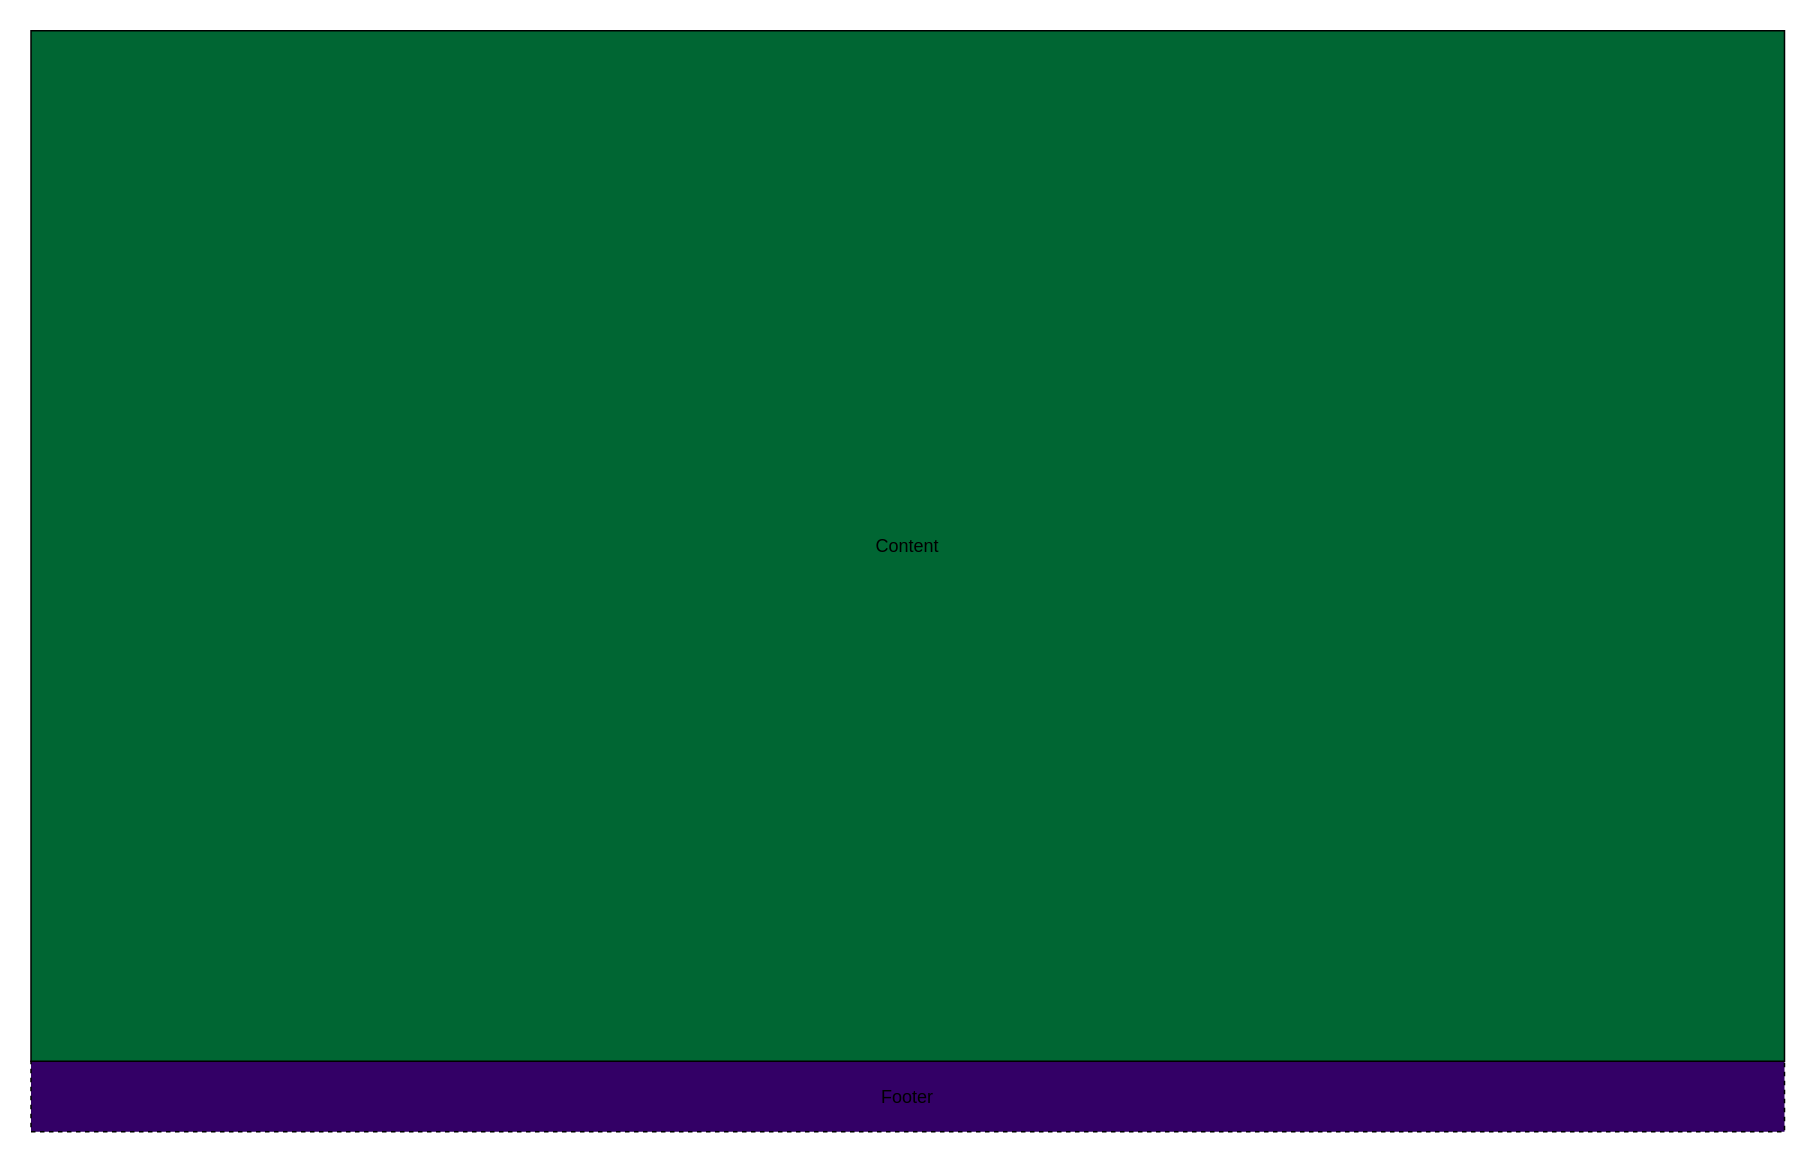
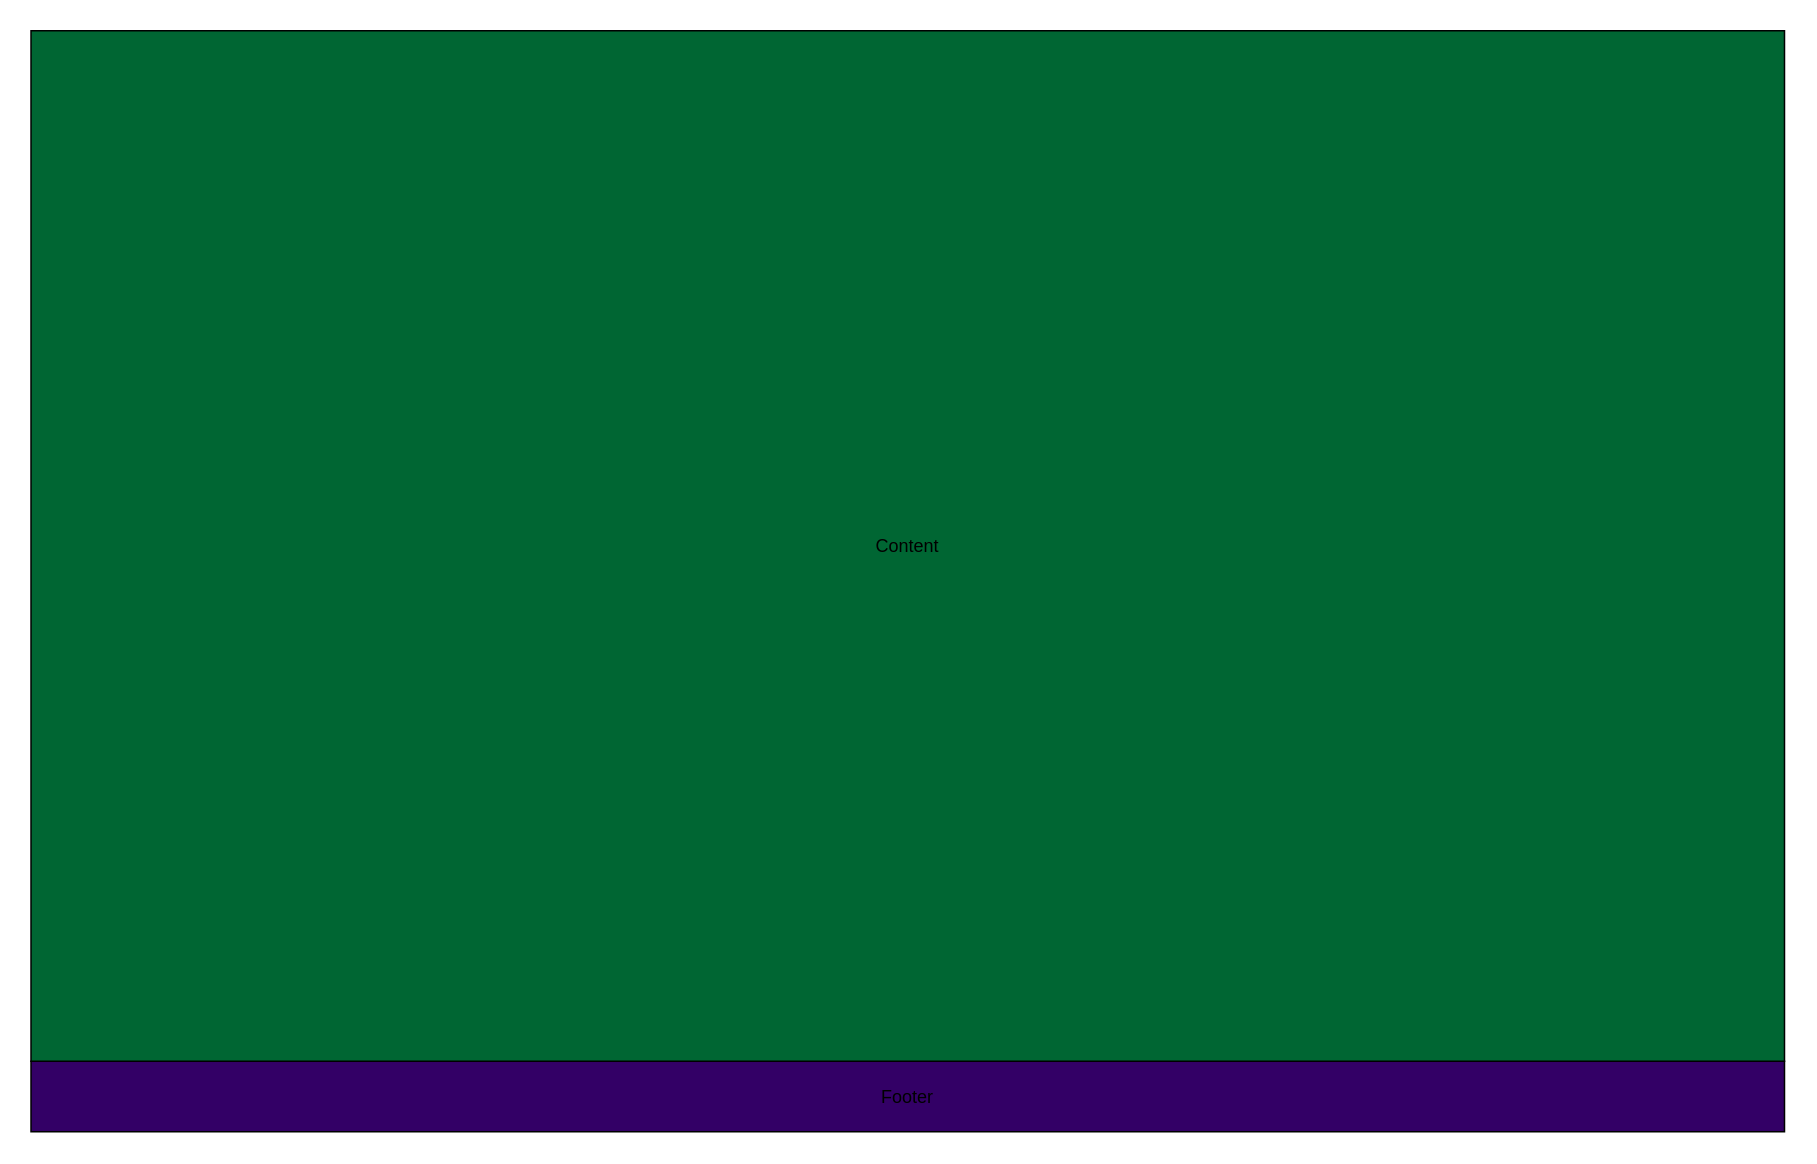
- <mxCell id="2" value="Footer" style="rounded=0;whiteSpace=wrap;html=1;fillColor=#330066;dashed=1;" vertex="1" parent="1"><mxGeometry y="707" width="1169" height="47" as="geometry" x="20" /></mxCell>
+ <mxCell id="2" value="Footer" style="rounded=0;whiteSpace=wrap;html=1;fillColor=#330066;" vertex="1" parent="1"><mxGeometry y="707" width="1169" height="47" as="geometry" x="20" /></mxCell>
